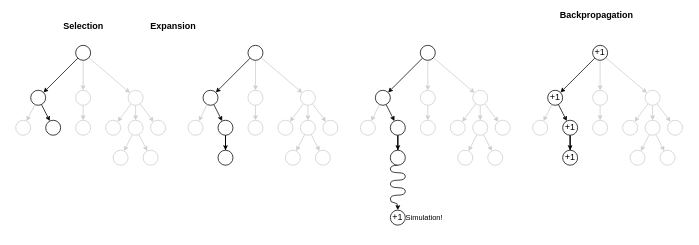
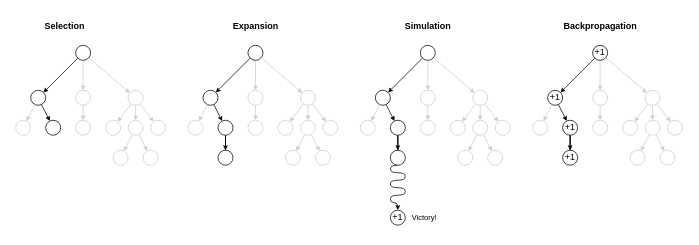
- <mxCell id="105" value="&lt;b&gt;Backpropagation&lt;/b&gt;" style="text;html=1;align=center;verticalAlign=middle;resizable=0;points=[];autosize=1;strokeColor=none;fillColor=none;" vertex="1" parent="1"><mxGeometry x="735" y="5" width="120" height="30" as="geometry" /></mxCell>
+ <mxCell id="105" value="&lt;b&gt;Backpropagation&lt;/b&gt;" style="text;html=1;align=center;verticalAlign=middle;resizable=0;points=[];autosize=1;strokeColor=none;fillColor=none;" vertex="1" parent="1"><mxGeometry x="740" y="20" width="120" height="30" as="geometry" /></mxCell>
- <mxCell id="25" value="&lt;b&gt;Selection&lt;/b&gt;" style="text;html=1;align=center;verticalAlign=middle;resizable=0;points=[];autosize=1;strokeColor=none;fillColor=none;" vertex="1" parent="1"><mxGeometry x="70" y="20" width="80" height="30" as="geometry" /></mxCell>
+ <mxCell id="25" value="&lt;b&gt;Selection&lt;/b&gt;" style="text;html=1;align=center;verticalAlign=middle;resizable=0;points=[];autosize=1;strokeColor=none;fillColor=none;" vertex="1" parent="1"><mxGeometry x="45" y="20" width="80" height="30" as="geometry" /></mxCell>
- <mxCell id="50" value="&lt;b&gt;Expansion&lt;/b&gt;" style="text;html=1;align=center;verticalAlign=middle;resizable=0;points=[];autosize=1;strokeColor=none;fillColor=none;" vertex="1" parent="1"><mxGeometry x="190" y="20" width="80" height="30" as="geometry" /></mxCell>
+ <mxCell id="50" value="&lt;b&gt;Expansion&lt;/b&gt;" style="text;html=1;align=center;verticalAlign=middle;resizable=0;points=[];autosize=1;strokeColor=none;fillColor=none;" vertex="1" parent="1"><mxGeometry x="300" y="20" width="80" height="30" as="geometry" /></mxCell>
+ <mxCell id="76" value="&lt;b&gt;Simulation&lt;/b&gt;" style="text;html=1;align=center;verticalAlign=middle;resizable=0;points=[];autosize=1;strokeColor=none;fillColor=none;" vertex="1" parent="1"><mxGeometry x="530" y="20" width="80" height="30" as="geometry" /></mxCell>
- <mxCell id="80" value="&lt;font style=&quot;font-size: 10px;&quot;&gt;Simulation!&lt;/font&gt;" style="text;html=1;align=center;verticalAlign=middle;resizable=0;points=[];autosize=1;strokeColor=none;fillColor=none;" vertex="1" parent="1"><mxGeometry x="535" y="275" width="60" height="30" as="geometry" /></mxCell>
+ <mxCell id="80" value="&lt;font style=&quot;font-size: 10px;&quot;&gt;Victory!&lt;/font&gt;" style="text;html=1;align=center;verticalAlign=middle;resizable=0;points=[];autosize=1;strokeColor=none;fillColor=none;" vertex="1" parent="1"><mxGeometry x="535" y="275" width="60" height="30" as="geometry" /></mxCell>
